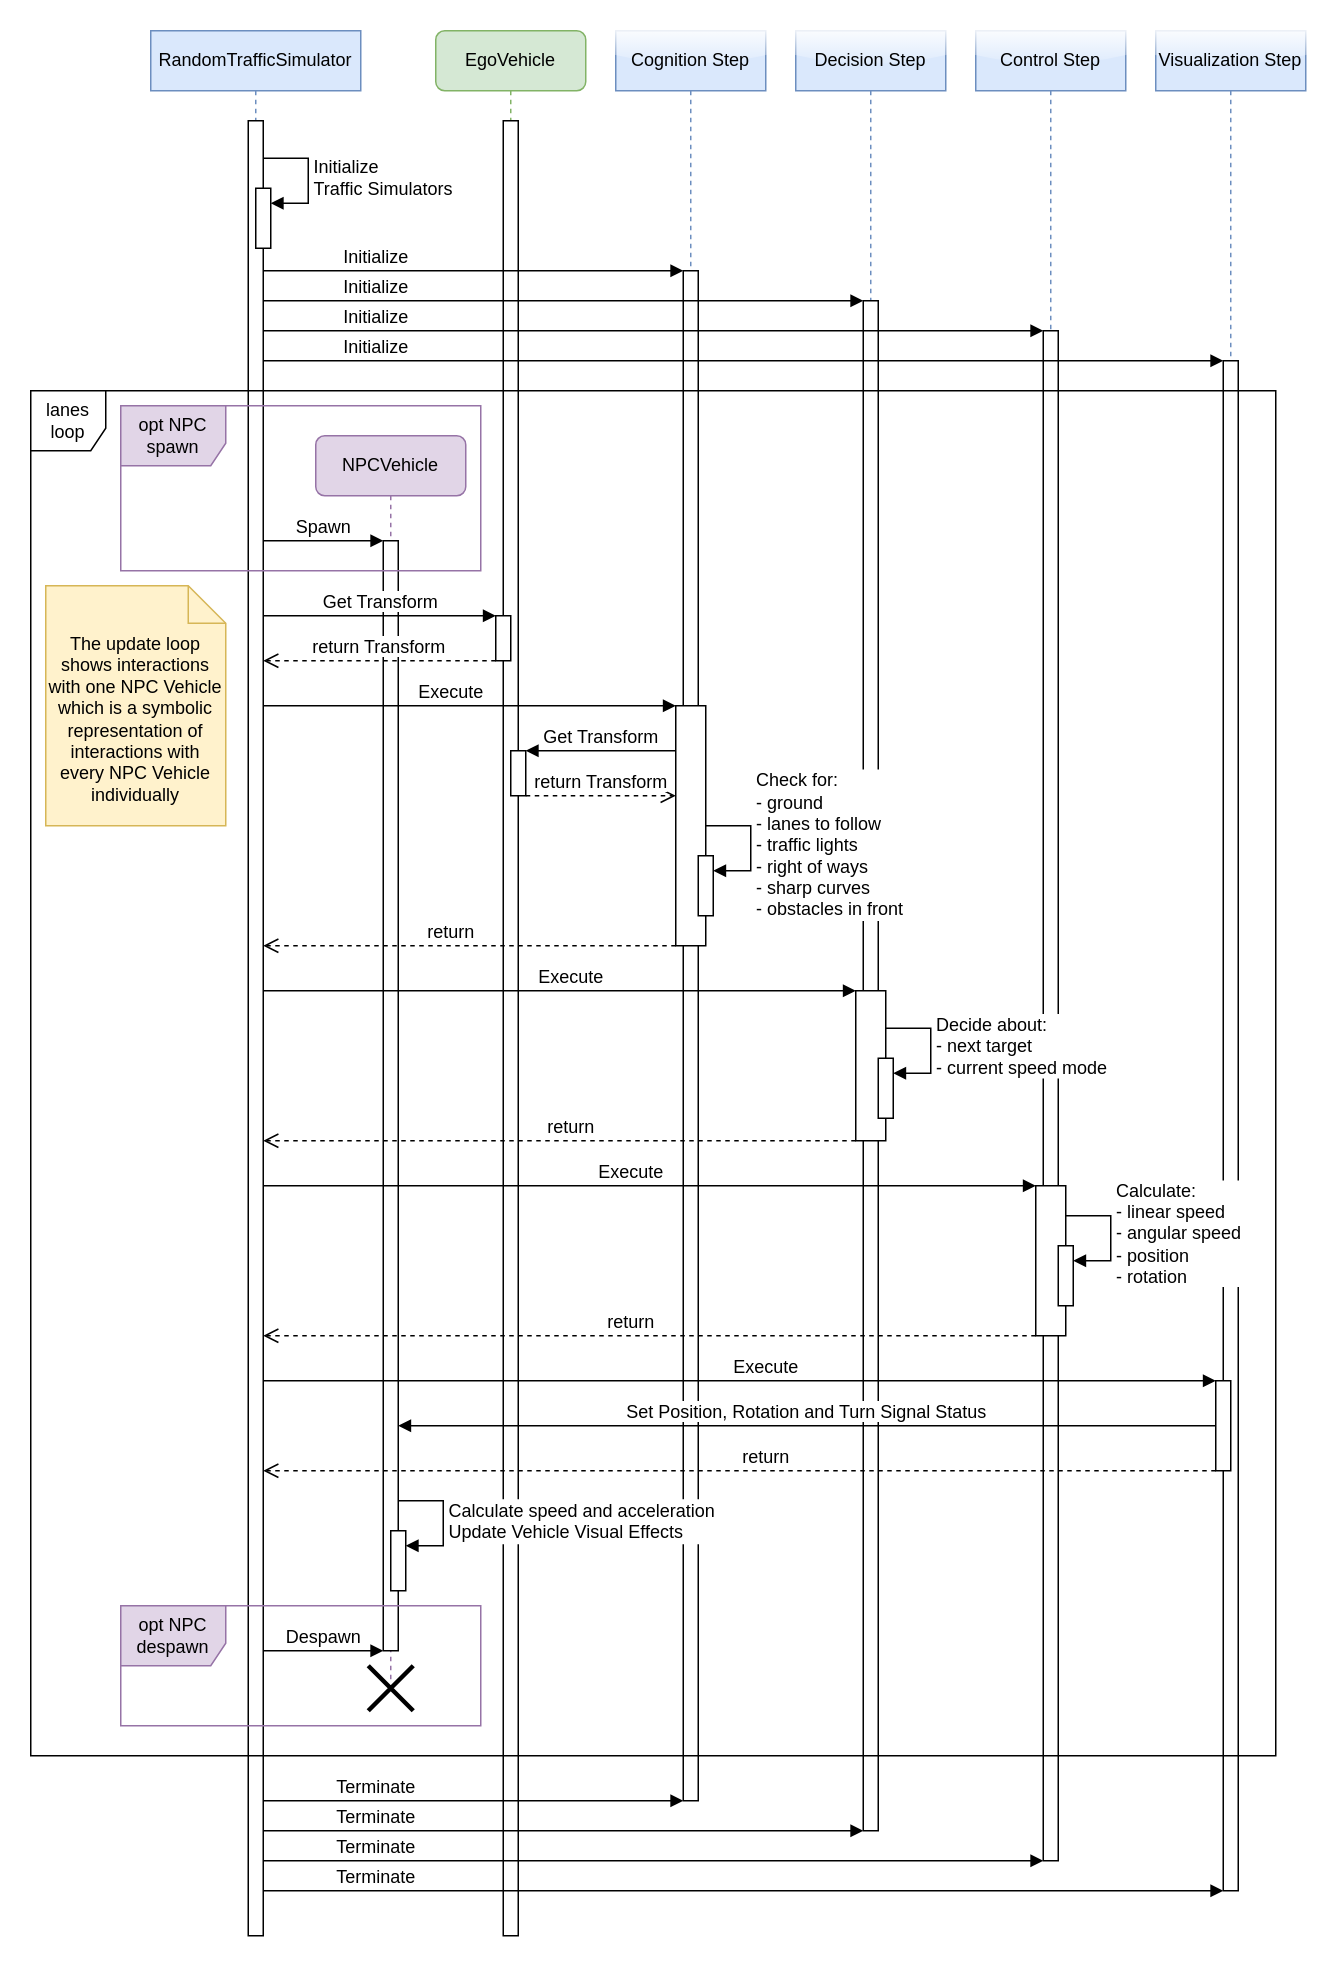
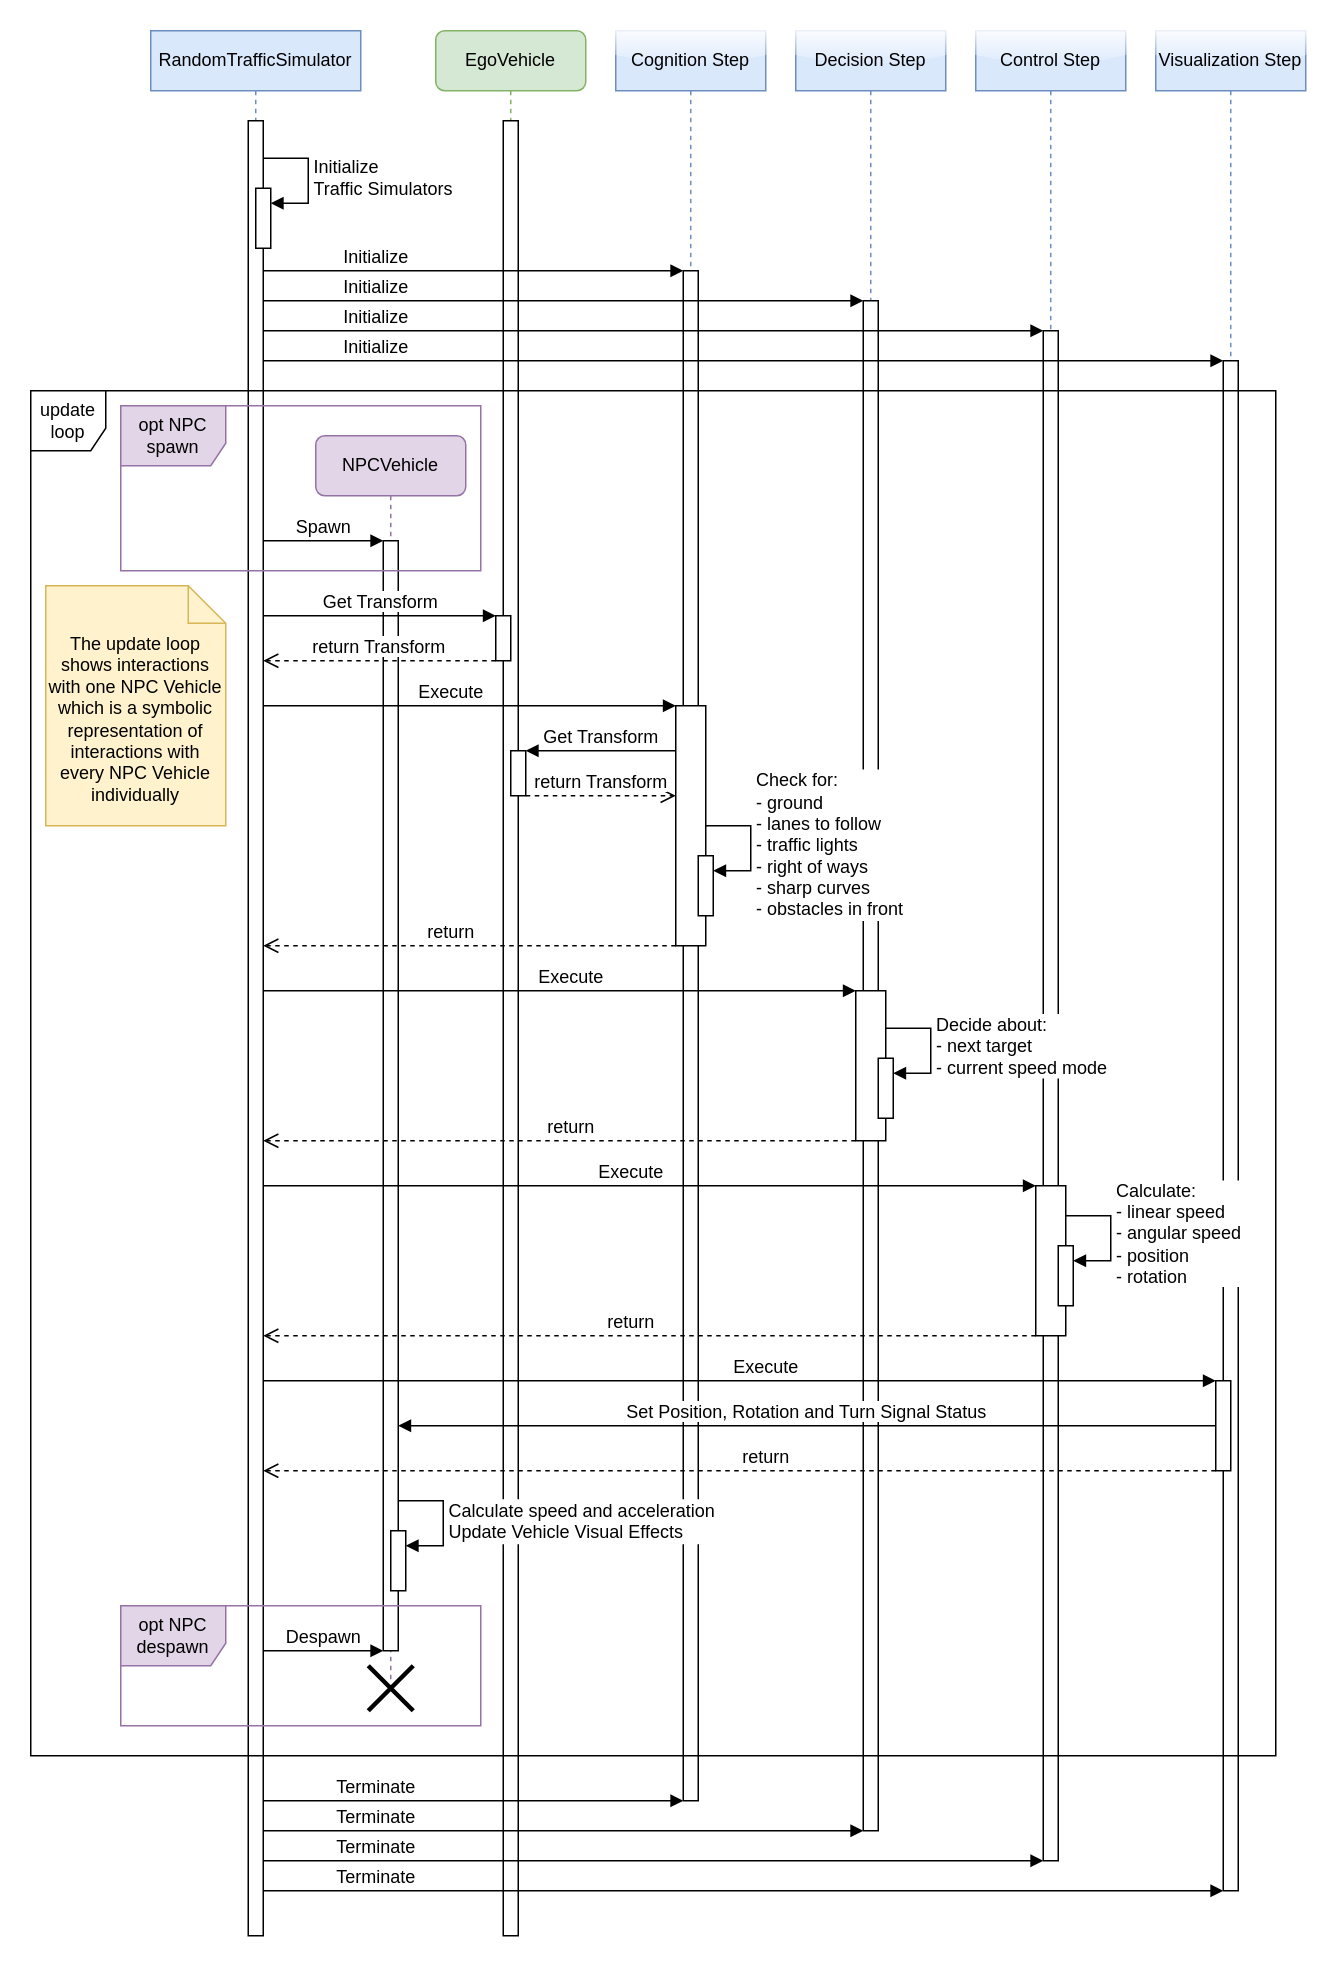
- <mxCell id="44" value="lanes loop" style="shape=umlFrame;whiteSpace=wrap;html=1;pointerEvents=0;recursiveResize=0;container=0;collapsible=0;width=50;height=40;fontSize=12;" parent="1" vertex="1"><mxGeometry x="20" y="260" width="830" height="910" as="geometry" /></mxCell>
+ <mxCell id="44" value="update loop" style="shape=umlFrame;whiteSpace=wrap;html=1;pointerEvents=0;recursiveResize=0;container=0;collapsible=0;width=50;height=40;fontSize=12;" parent="1" vertex="1"><mxGeometry x="20" y="260" width="830" height="910" as="geometry" /></mxCell>
